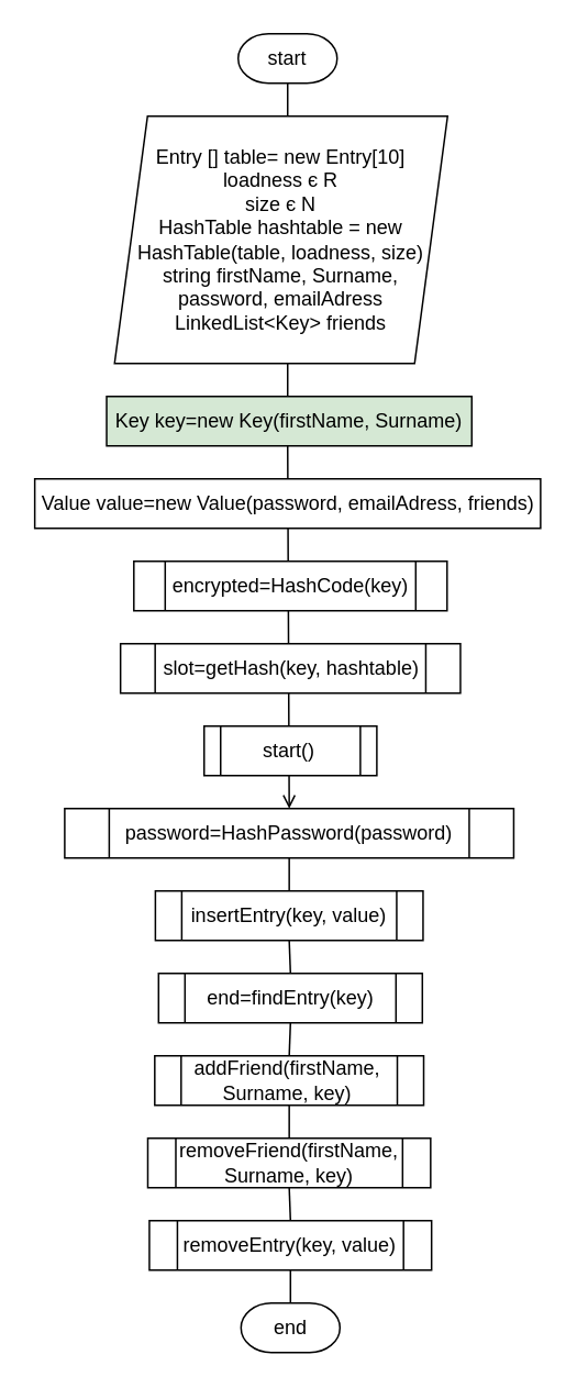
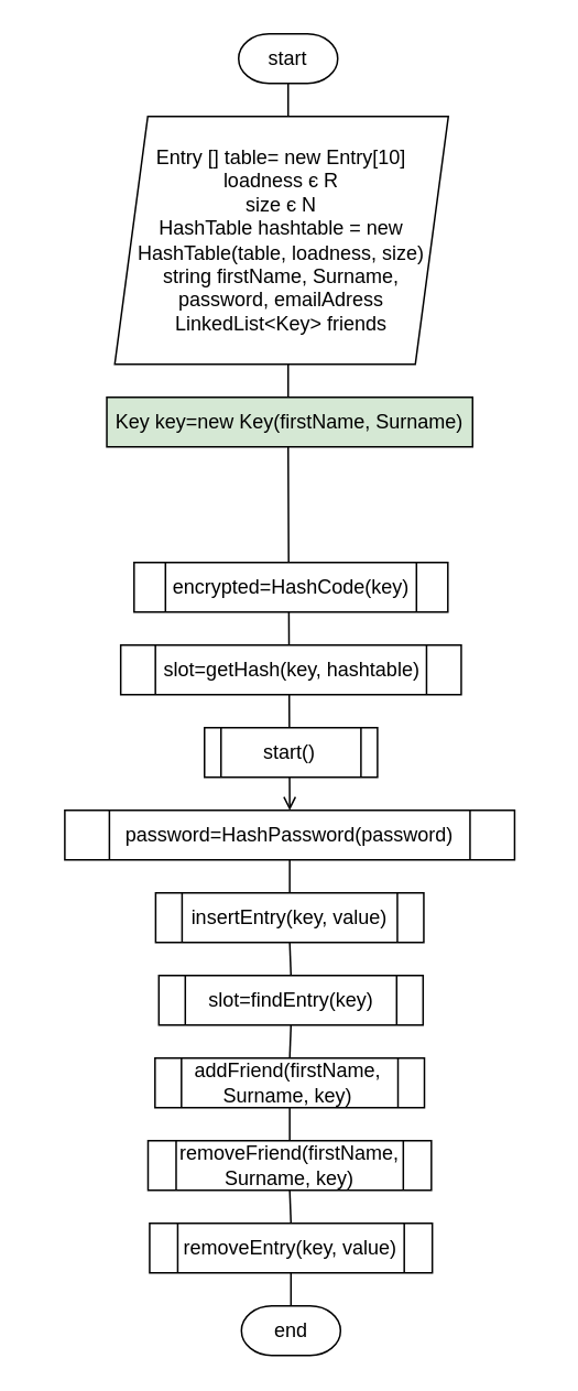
- <mxCell id="6" value="Value value=new Value(password, emailAdress, friends)" style="rounded=0;whiteSpace=wrap;html=1;strokeWidth=1;" parent="1" vertex="1"><mxGeometry x="20.6" y="290" width="306.81" height="30" as="geometry" /></mxCell>
- <mxCell id="10" value="end=findEntry(key)" style="shape=process;whiteSpace=wrap;html=1;backgroundOutline=1;strokeWidth=1;" parent="1" vertex="1"><mxGeometry x="95.7" y="590" width="160" height="30" as="geometry" /></mxCell>
+ <mxCell id="10" value="slot=findEntry(key)" style="shape=process;whiteSpace=wrap;html=1;backgroundOutline=1;strokeWidth=1;" parent="1" vertex="1"><mxGeometry x="95.7" y="590" width="160" height="30" as="geometry" /></mxCell>
